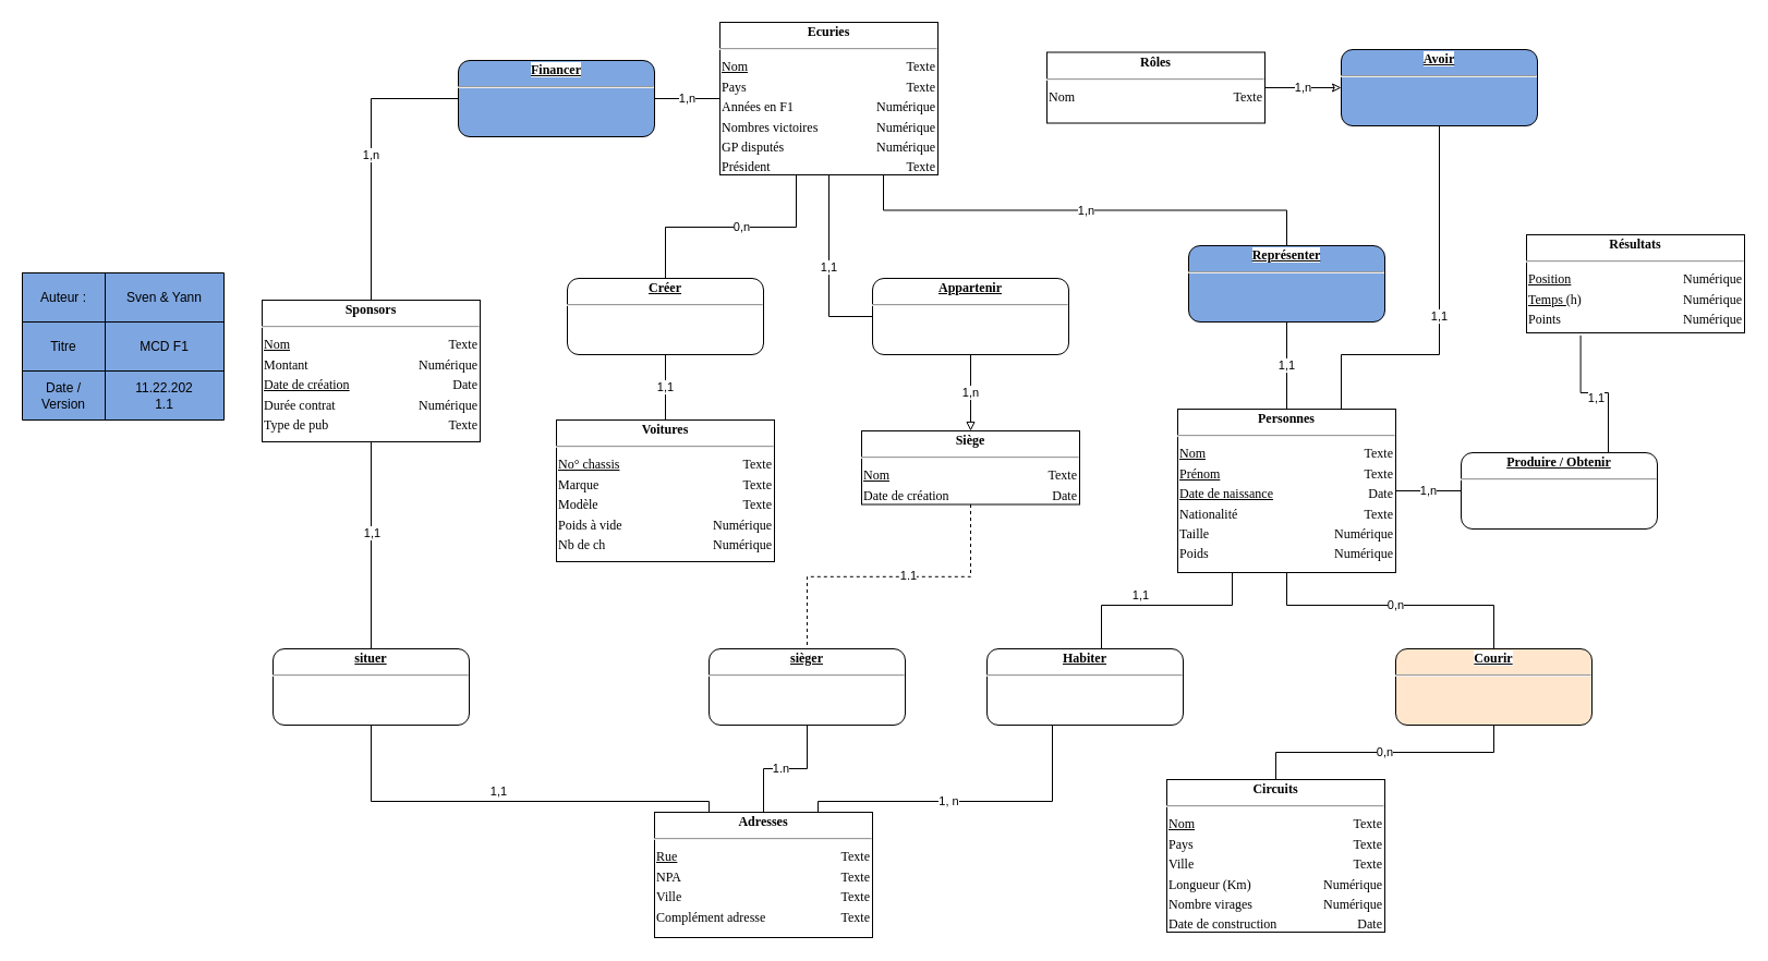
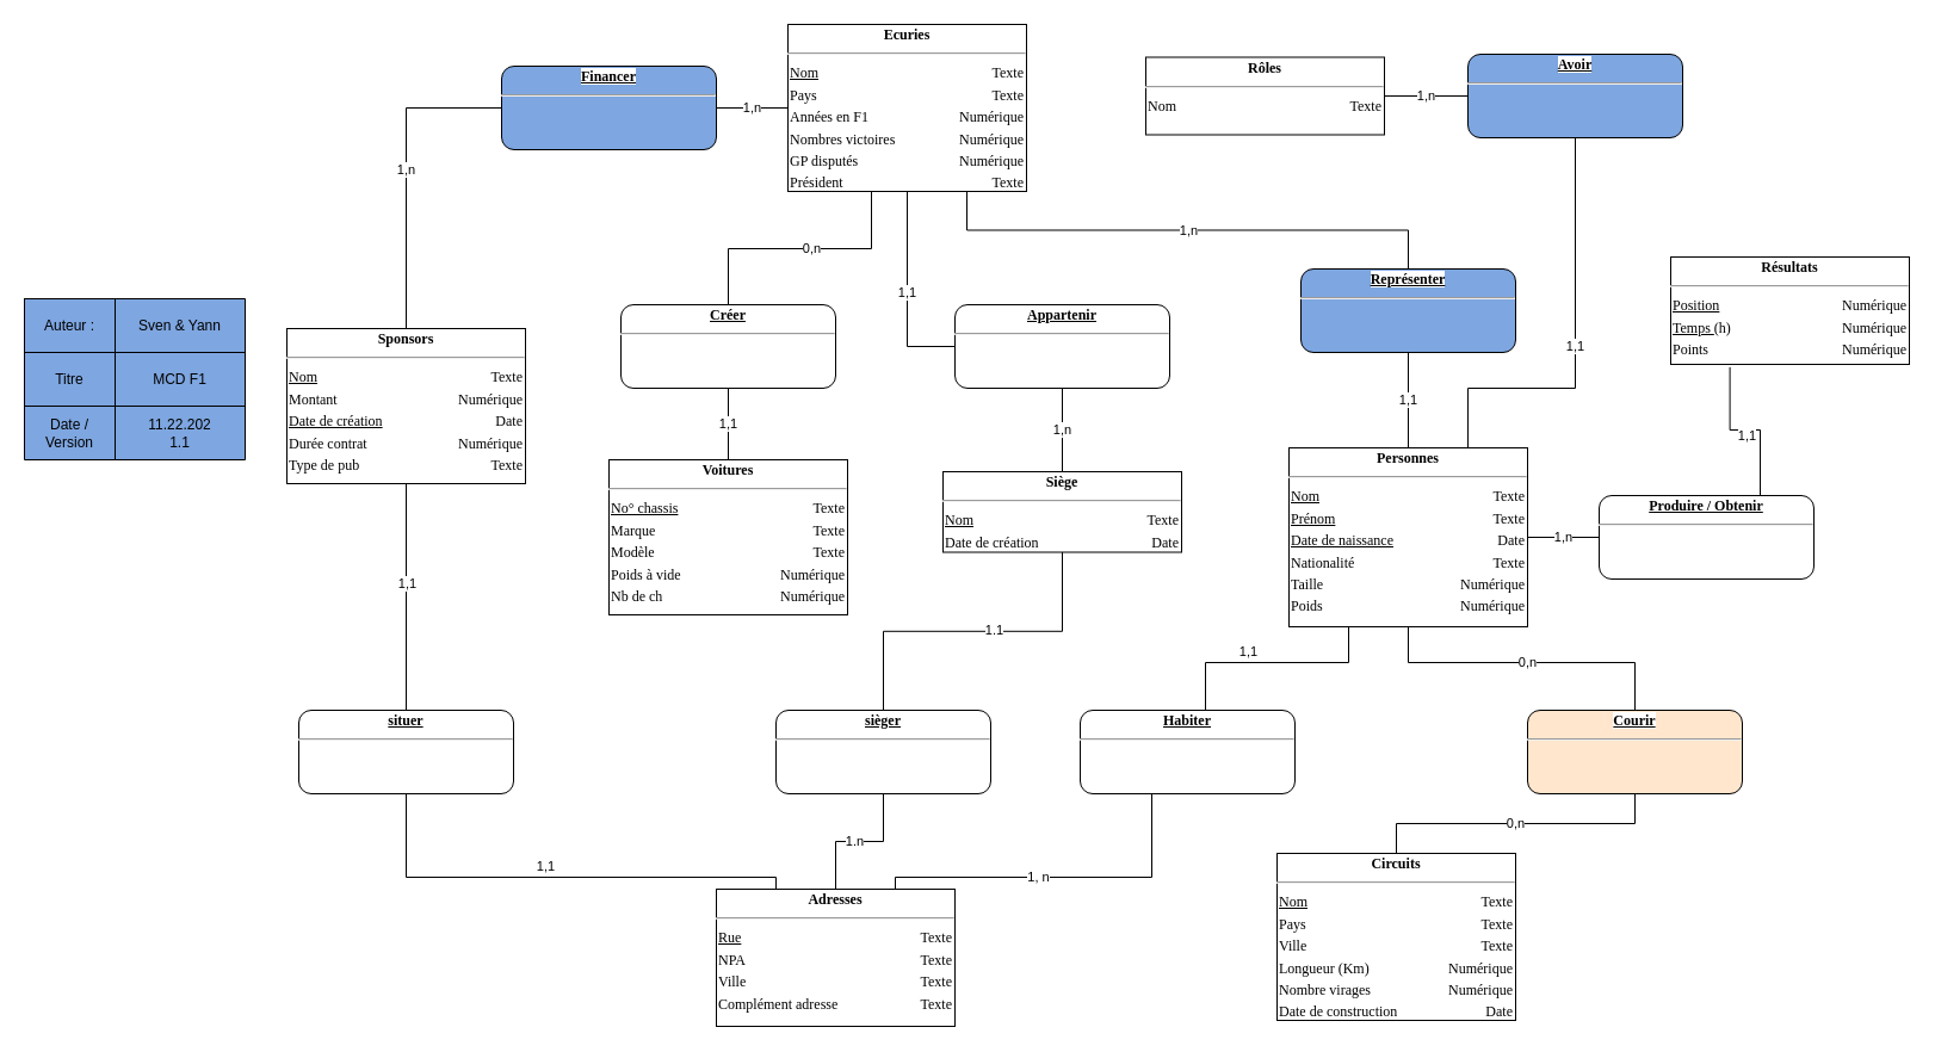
- <mxCell id="35" value="1,n" style="edgeStyle=orthogonalEdgeStyle;rounded=0;orthogonalLoop=1;jettySize=auto;html=1;exitX=1;exitY=0.5;exitDx=0;exitDy=0;entryX=0;entryY=0.5;entryDx=0;entryDy=0;endArrow=classic;endFill=0;" parent="1" source="36" target="34" edge="1"><mxGeometry relative="1" as="geometry" /></mxCell>
+ <mxCell id="35" value="1,n" style="edgeStyle=orthogonalEdgeStyle;rounded=0;orthogonalLoop=1;jettySize=auto;html=1;exitX=1;exitY=0.5;exitDx=0;exitDy=0;entryX=0;entryY=0.5;entryDx=0;entryDy=0;endArrow=none;endFill=0;" parent="1" source="36" target="34" edge="1"><mxGeometry relative="1" as="geometry" /></mxCell>
- <mxCell id="24" value="1,n" style="edgeStyle=orthogonalEdgeStyle;rounded=0;orthogonalLoop=1;jettySize=auto;html=1;exitX=0.5;exitY=1;exitDx=0;exitDy=0;entryX=0.5;entryY=0;entryDx=0;entryDy=0;endArrow=block;endFill=0;" parent="1" source="25" target="16" edge="1"><mxGeometry relative="1" as="geometry" /></mxCell>
+ <mxCell id="24" value="1,n" style="edgeStyle=orthogonalEdgeStyle;rounded=0;orthogonalLoop=1;jettySize=auto;html=1;exitX=0.5;exitY=1;exitDx=0;exitDy=0;entryX=0.5;entryY=0;entryDx=0;entryDy=0;endArrow=none;endFill=0;" parent="1" source="25" target="16" edge="1"><mxGeometry relative="1" as="geometry" /></mxCell>
- <mxCell id="14" style="edgeStyle=orthogonalEdgeStyle;rounded=0;orthogonalLoop=1;jettySize=auto;html=1;exitX=0.5;exitY=1;exitDx=0;exitDy=0;entryX=0.5;entryY=0;entryDx=0;entryDy=0;endArrow=none;endFill=0;dashed=1;" parent="1" source="16" target="43" edge="1"><mxGeometry relative="1" as="geometry" /></mxCell>
+ <mxCell id="14" style="edgeStyle=orthogonalEdgeStyle;rounded=0;orthogonalLoop=1;jettySize=auto;html=1;exitX=0.5;exitY=1;exitDx=0;exitDy=0;entryX=0.5;entryY=0;entryDx=0;entryDy=0;endArrow=none;endFill=0;" parent="1" source="16" target="43" edge="1"><mxGeometry relative="1" as="geometry" /></mxCell>
